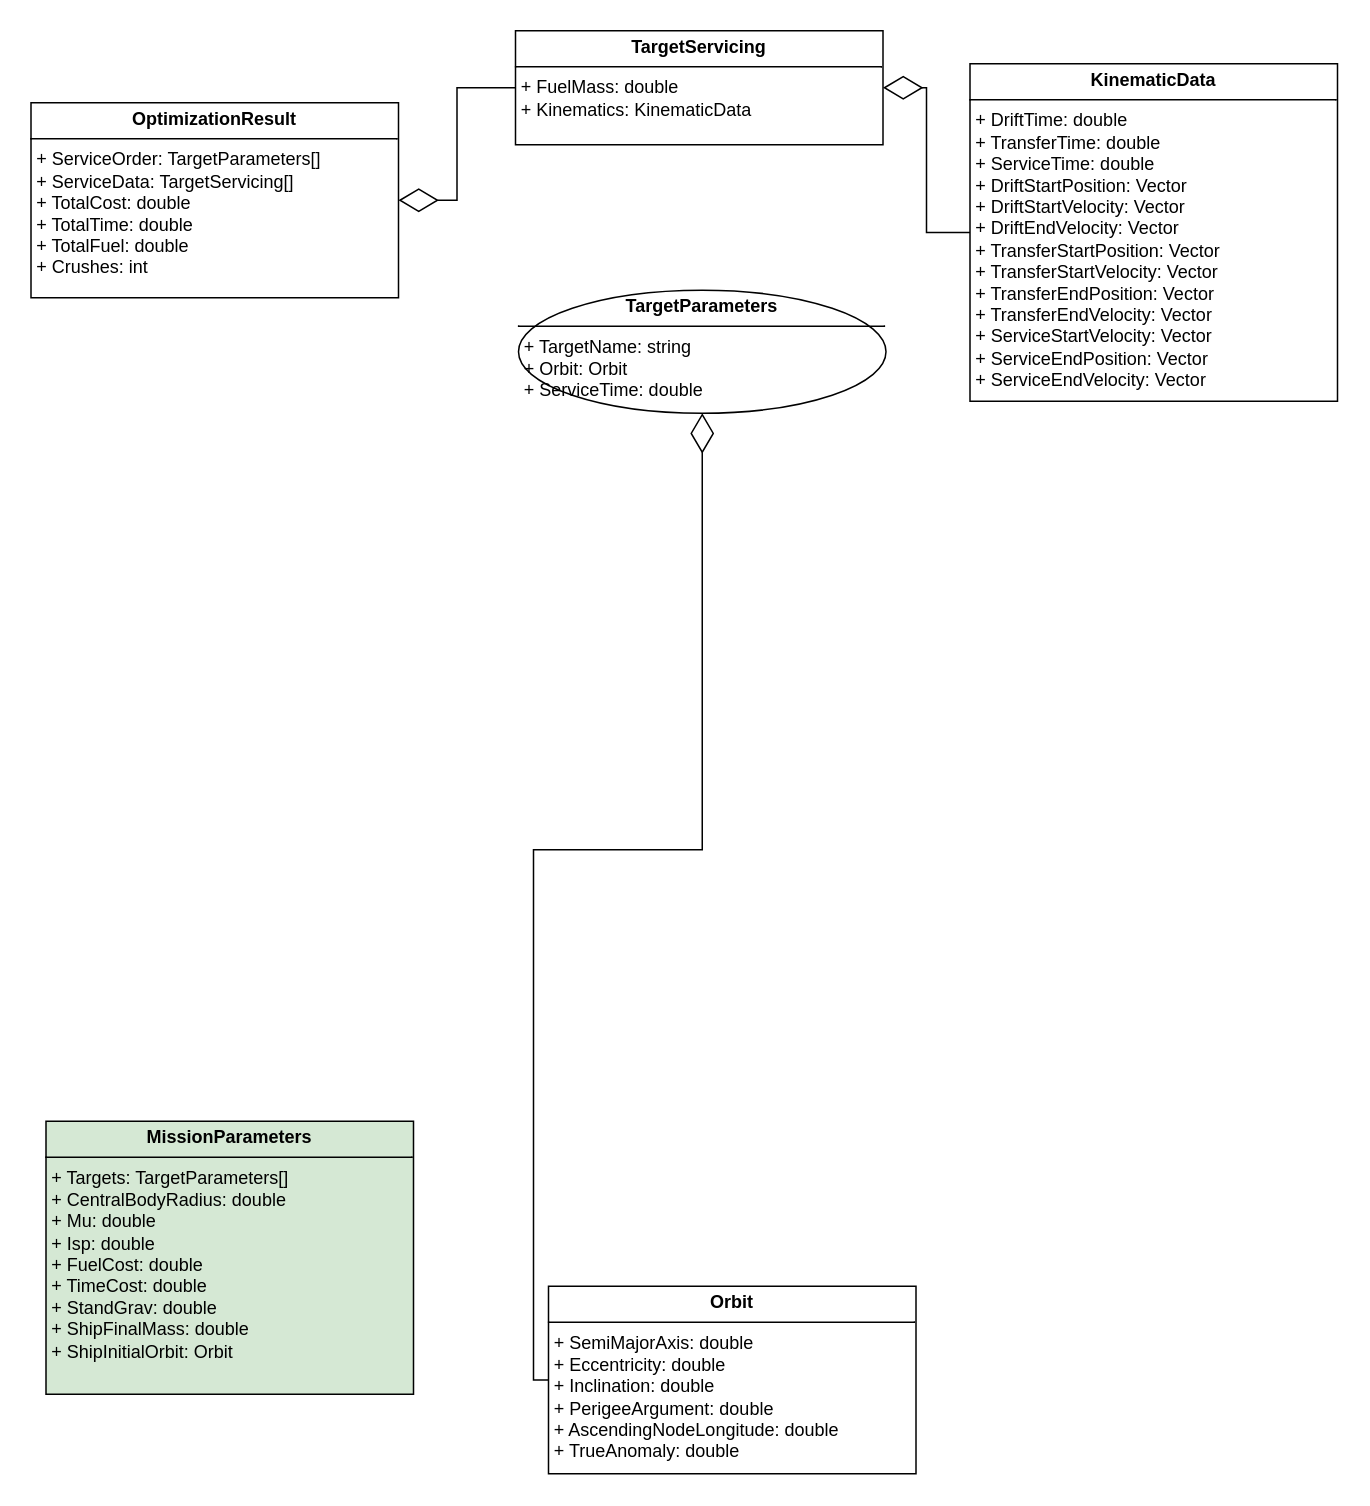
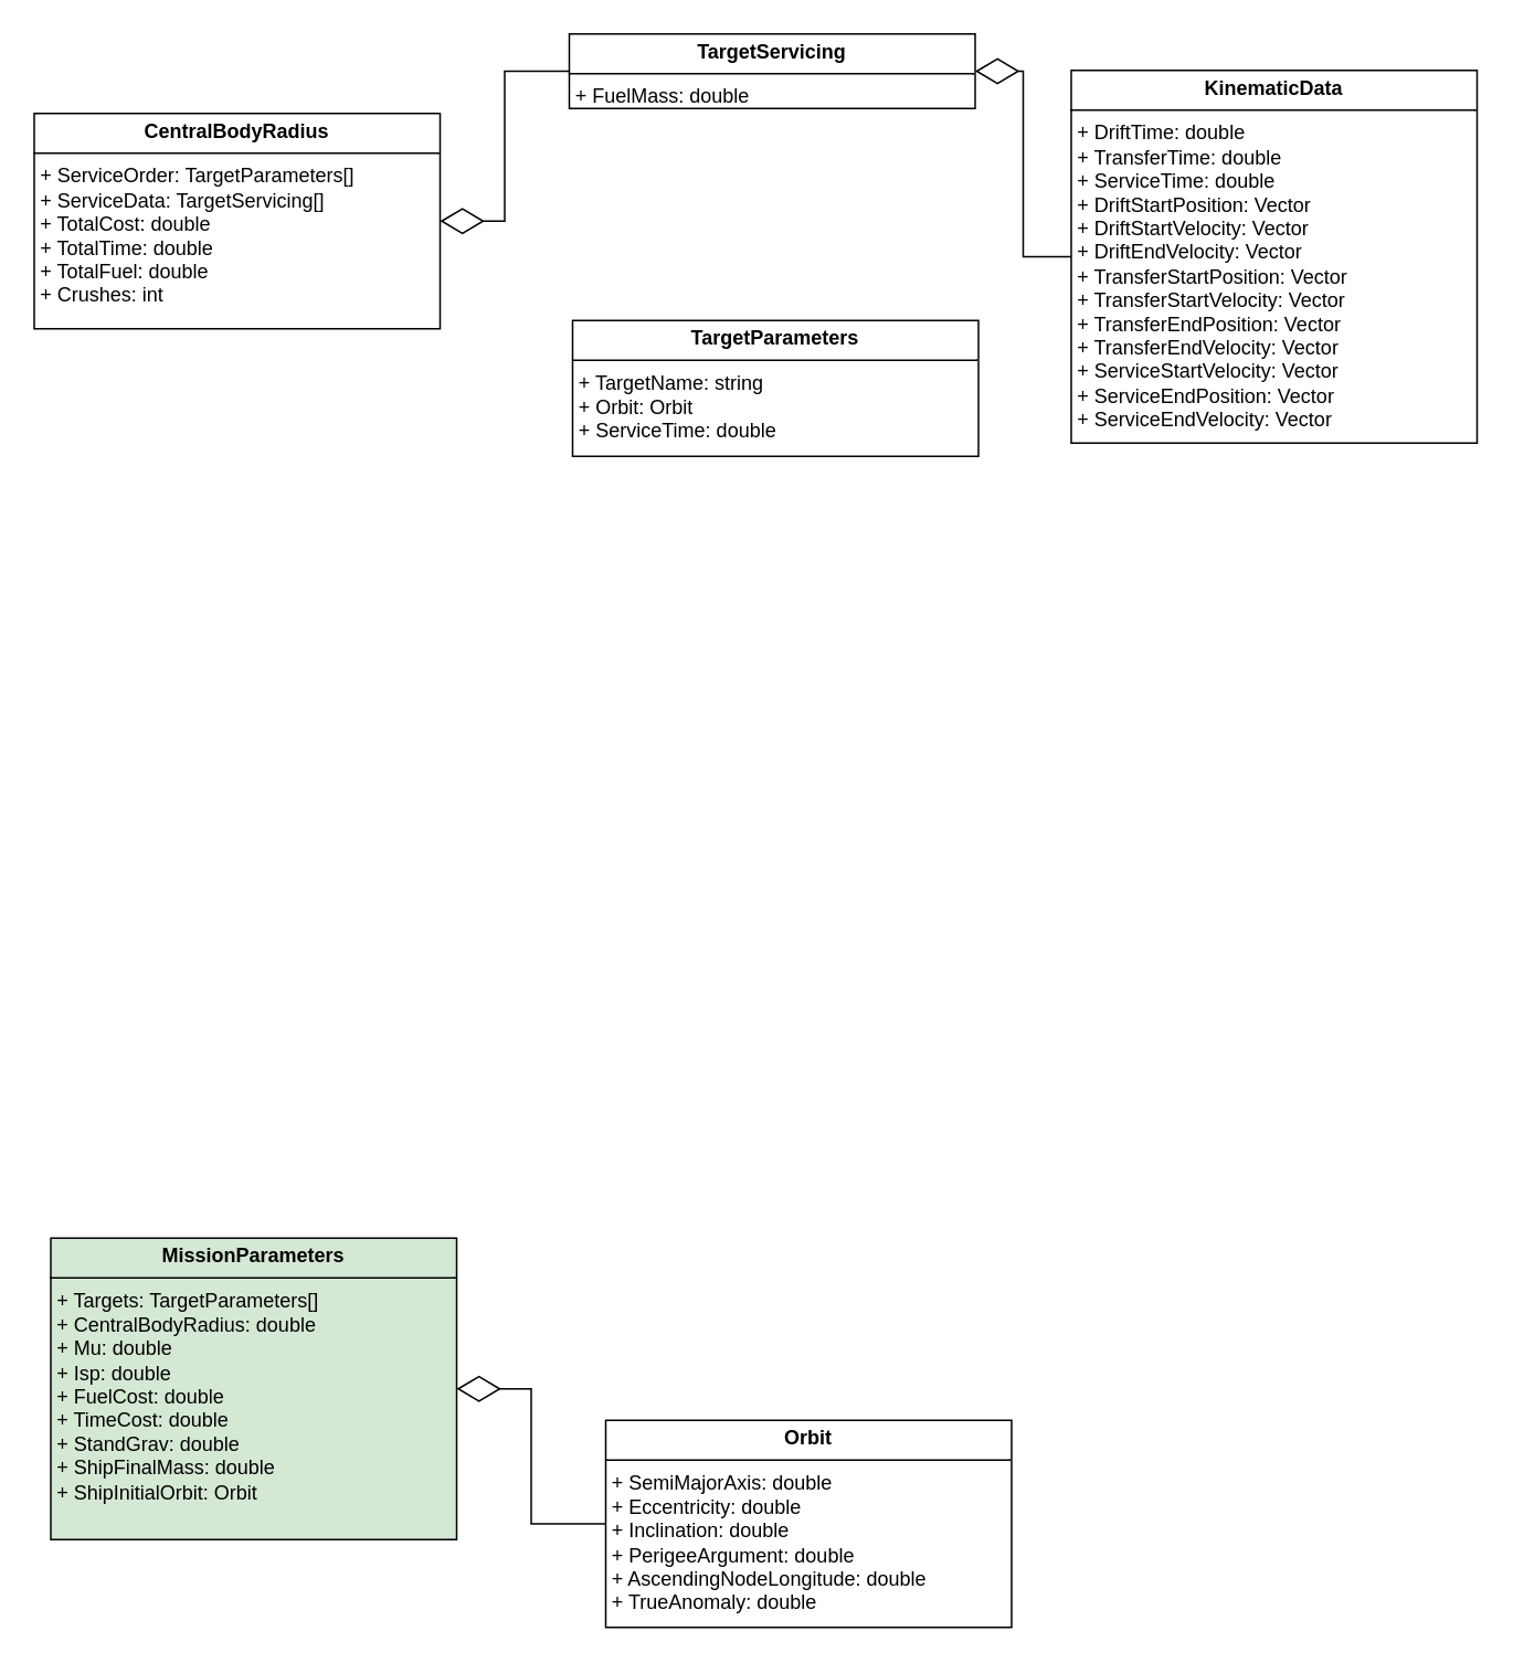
- <mxCell id="7" value="&lt;p style=&quot;margin:0px;margin-top:4px;text-align:center;&quot;&gt;&lt;b&gt;TargetServicing&lt;br&gt;&lt;/b&gt;&lt;/p&gt;&lt;hr size=&quot;1&quot; style=&quot;border-style:solid;&quot;&gt;&lt;p style=&quot;margin: 0px 0px 0px 4px;&quot;&gt;+ FuelMass: double&lt;/p&gt; &lt;p style=&quot;margin: 0px 0px 0px 4px;&quot;&gt;+ Kinematics: KinematicData&lt;/p&gt; " style="verticalAlign=top;align=left;overflow=fill;html=1;whiteSpace=wrap;" parent="1" vertex="1"><mxGeometry x="343" y="20" width="245" height="76" as="geometry" /></mxCell>
+ <mxCell id="7" value="&lt;p style=&quot;margin:0px;margin-top:4px;text-align:center;&quot;&gt;&lt;b&gt;TargetServicing&lt;br&gt;&lt;/b&gt;&lt;/p&gt;&lt;hr size=&quot;1&quot; style=&quot;border-style:solid;&quot;&gt;&lt;p style=&quot;margin: 0px 0px 0px 4px;&quot;&gt;+ FuelMass: double&lt;/p&gt; &lt;p style=&quot;margin: 0px 0px 0px 4px;&quot;&gt;+ Kinematics: KinematicData&lt;/p&gt; " style="verticalAlign=top;align=left;overflow=fill;html=1;whiteSpace=wrap;" parent="1" vertex="1"><mxGeometry x="343" y="20" width="245" height="45" as="geometry" /></mxCell>
- <mxCell id="4" value="&lt;p style=&quot;margin:0px;margin-top:4px;text-align:center;&quot;&gt;&lt;b&gt;OptimizationResult&lt;br&gt;&lt;/b&gt;&lt;/p&gt;&lt;hr size=&quot;1&quot; style=&quot;border-style:solid;&quot;&gt;&lt;p style=&quot;margin: 0px 0px 0px 4px;&quot;&gt;+ ServiceOrder: TargetParameters[]&lt;/p&gt;&lt;p style=&quot;margin: 0px 0px 0px 4px;&quot;&gt;+ ServiceData: TargetServicing[]&lt;/p&gt;&lt;p style=&quot;margin: 0px 0px 0px 4px;&quot;&gt;+ TotalCost: double&lt;/p&gt; &lt;p style=&quot;margin: 0px 0px 0px 4px;&quot;&gt;+ TotalTime: double&lt;/p&gt; &lt;p style=&quot;margin: 0px 0px 0px 4px;&quot;&gt;+ TotalFuel: double&lt;/p&gt; &lt;p style=&quot;margin: 0px 0px 0px 4px;&quot;&gt;+ Crushes: int&lt;/p&gt; " style="verticalAlign=top;align=left;overflow=fill;html=1;whiteSpace=wrap;" parent="1" vertex="1"><mxGeometry x="20" y="68" width="245" height="130" as="geometry" /></mxCell>
+ <mxCell id="4" value="&lt;p style=&quot;margin:0px;margin-top:4px;text-align:center;&quot;&gt;&lt;b&gt;CentralBodyRadius&lt;br&gt;&lt;/b&gt;&lt;/p&gt;&lt;hr size=&quot;1&quot; style=&quot;border-style:solid;&quot;&gt;&lt;p style=&quot;margin: 0px 0px 0px 4px;&quot;&gt;+ ServiceOrder: TargetParameters[]&lt;/p&gt;&lt;p style=&quot;margin: 0px 0px 0px 4px;&quot;&gt;+ ServiceData: TargetServicing[]&lt;/p&gt;&lt;p style=&quot;margin: 0px 0px 0px 4px;&quot;&gt;+ TotalCost: double&lt;/p&gt; &lt;p style=&quot;margin: 0px 0px 0px 4px;&quot;&gt;+ TotalTime: double&lt;/p&gt; &lt;p style=&quot;margin: 0px 0px 0px 4px;&quot;&gt;+ TotalFuel: double&lt;/p&gt; &lt;p style=&quot;margin: 0px 0px 0px 4px;&quot;&gt;+ Crushes: int&lt;/p&gt; " style="verticalAlign=top;align=left;overflow=fill;html=1;whiteSpace=wrap;" parent="1" vertex="1"><mxGeometry x="20" y="68" width="245" height="130" as="geometry" /></mxCell>
- <mxCell id="6" value="&lt;p style=&quot;margin:0px;margin-top:4px;text-align:center;&quot;&gt;&lt;b&gt;TargetParameters&lt;br&gt;&lt;/b&gt;&lt;/p&gt;&lt;hr size=&quot;1&quot; style=&quot;border-style:solid;&quot;&gt;&lt;p style=&quot;margin: 0px 0px 0px 4px;&quot;&gt;+ TargetName: string&lt;/p&gt; &lt;p style=&quot;margin: 0px 0px 0px 4px;&quot;&gt;+ Orbit: Orbit&lt;/p&gt; &lt;p style=&quot;margin: 0px 0px 0px 4px;&quot;&gt;+ ServiceTime: double&lt;/p&gt; " style="ellipse;verticalAlign=top;align=left;overflow=fill;html=1;whiteSpace=wrap;" parent="1" vertex="1"><mxGeometry x="345" y="193" width="245" height="82" as="geometry" /></mxCell>
+ <mxCell id="6" value="&lt;p style=&quot;margin:0px;margin-top:4px;text-align:center;&quot;&gt;&lt;b&gt;TargetParameters&lt;br&gt;&lt;/b&gt;&lt;/p&gt;&lt;hr size=&quot;1&quot; style=&quot;border-style:solid;&quot;&gt;&lt;p style=&quot;margin: 0px 0px 0px 4px;&quot;&gt;+ TargetName: string&lt;/p&gt; &lt;p style=&quot;margin: 0px 0px 0px 4px;&quot;&gt;+ Orbit: Orbit&lt;/p&gt; &lt;p style=&quot;margin: 0px 0px 0px 4px;&quot;&gt;+ ServiceTime: double&lt;/p&gt; " style="verticalAlign=top;align=left;overflow=fill;html=1;whiteSpace=wrap;" parent="1" vertex="1"><mxGeometry x="345" y="193" width="245" height="82" as="geometry" /></mxCell>
- <mxCell id="8" value="" style="endArrow=diamondThin;endFill=0;endSize=24;html=1;rounded=0;fontSize=12;exitX=0;exitY=0.5;exitDx=0;exitDy=0;edgeStyle=orthogonalEdgeStyle;" edge="1" parent="1" source="5" target="6"><mxGeometry width="160" relative="1" as="geometry"><mxPoint x="384" y="740" as="sourcePoint" /><mxPoint x="296" y="826" as="targetPoint" /></mxGeometry></mxCell>
+ <mxCell id="8" value="" style="endArrow=diamondThin;endFill=0;endSize=24;html=1;rounded=0;fontSize=12;entryX=1;entryY=0.5;entryDx=0;entryDy=0;exitX=0;exitY=0.5;exitDx=0;exitDy=0;edgeStyle=orthogonalEdgeStyle;" edge="1" parent="1" source="5" target="3"><mxGeometry width="160" relative="1" as="geometry"><mxPoint x="384" y="740" as="sourcePoint" /><mxPoint x="296" y="826" as="targetPoint" /></mxGeometry></mxCell>
